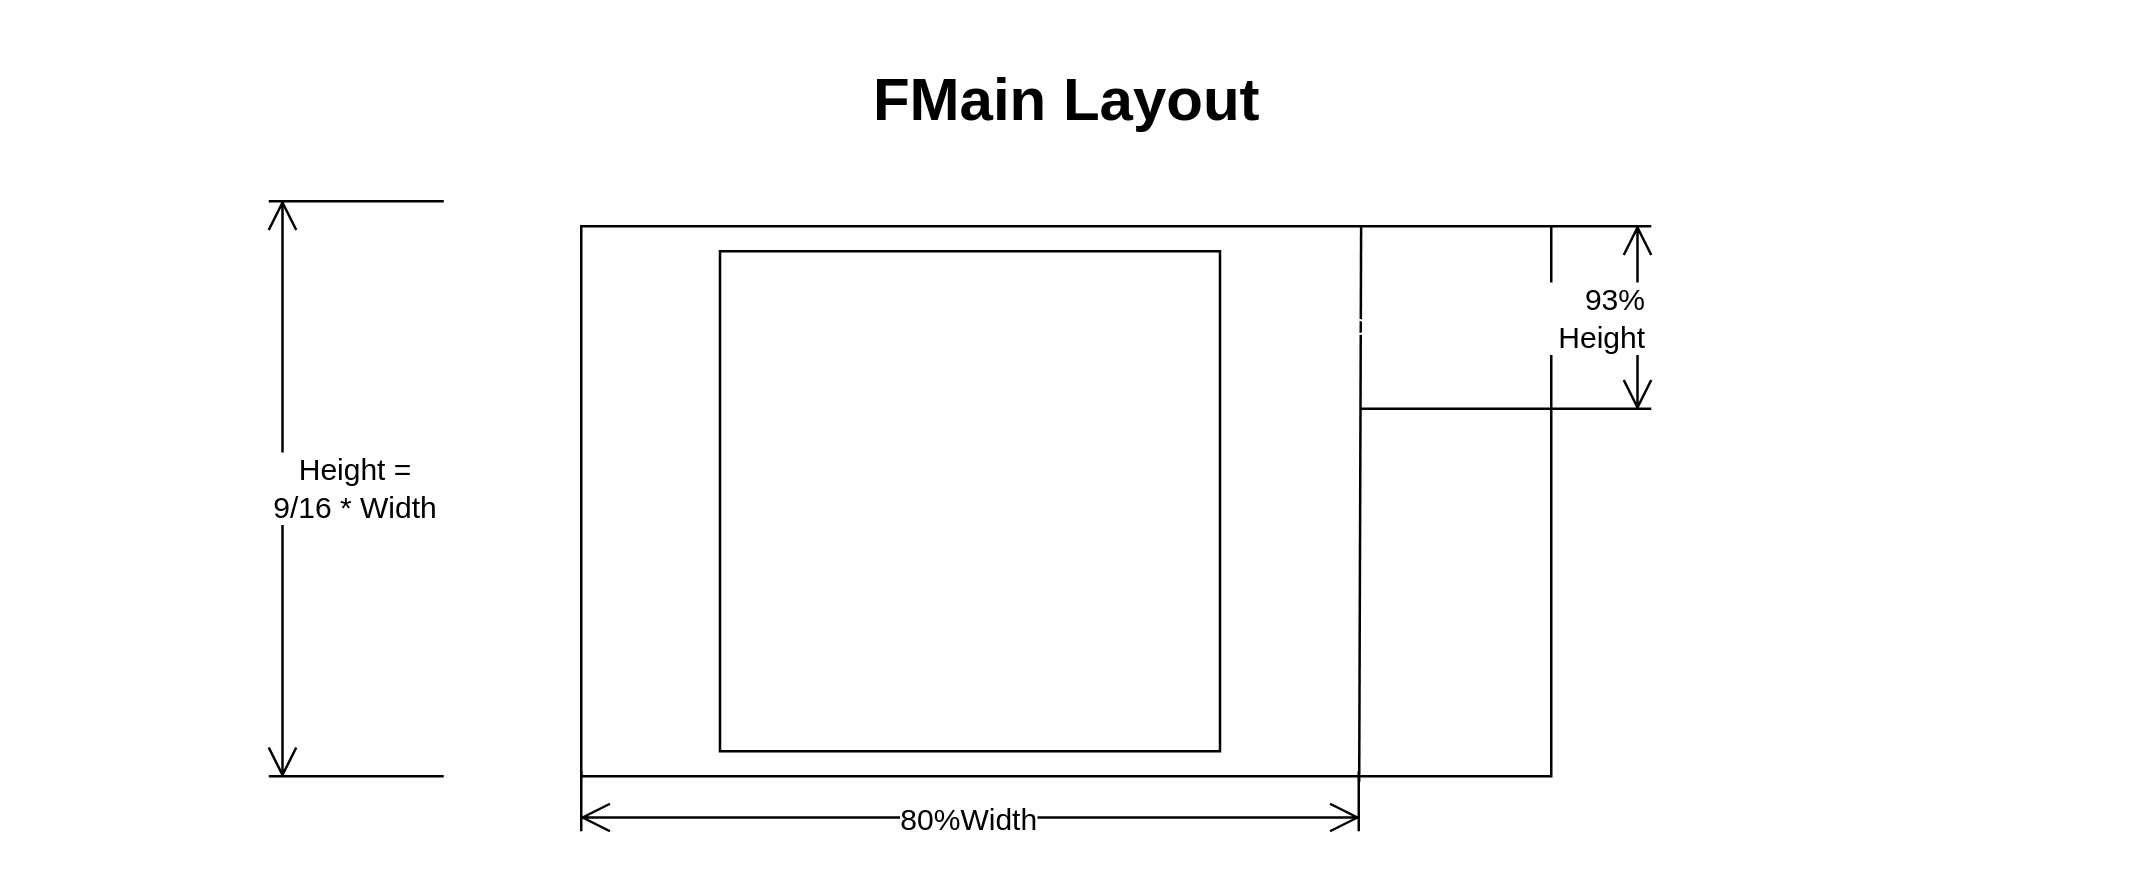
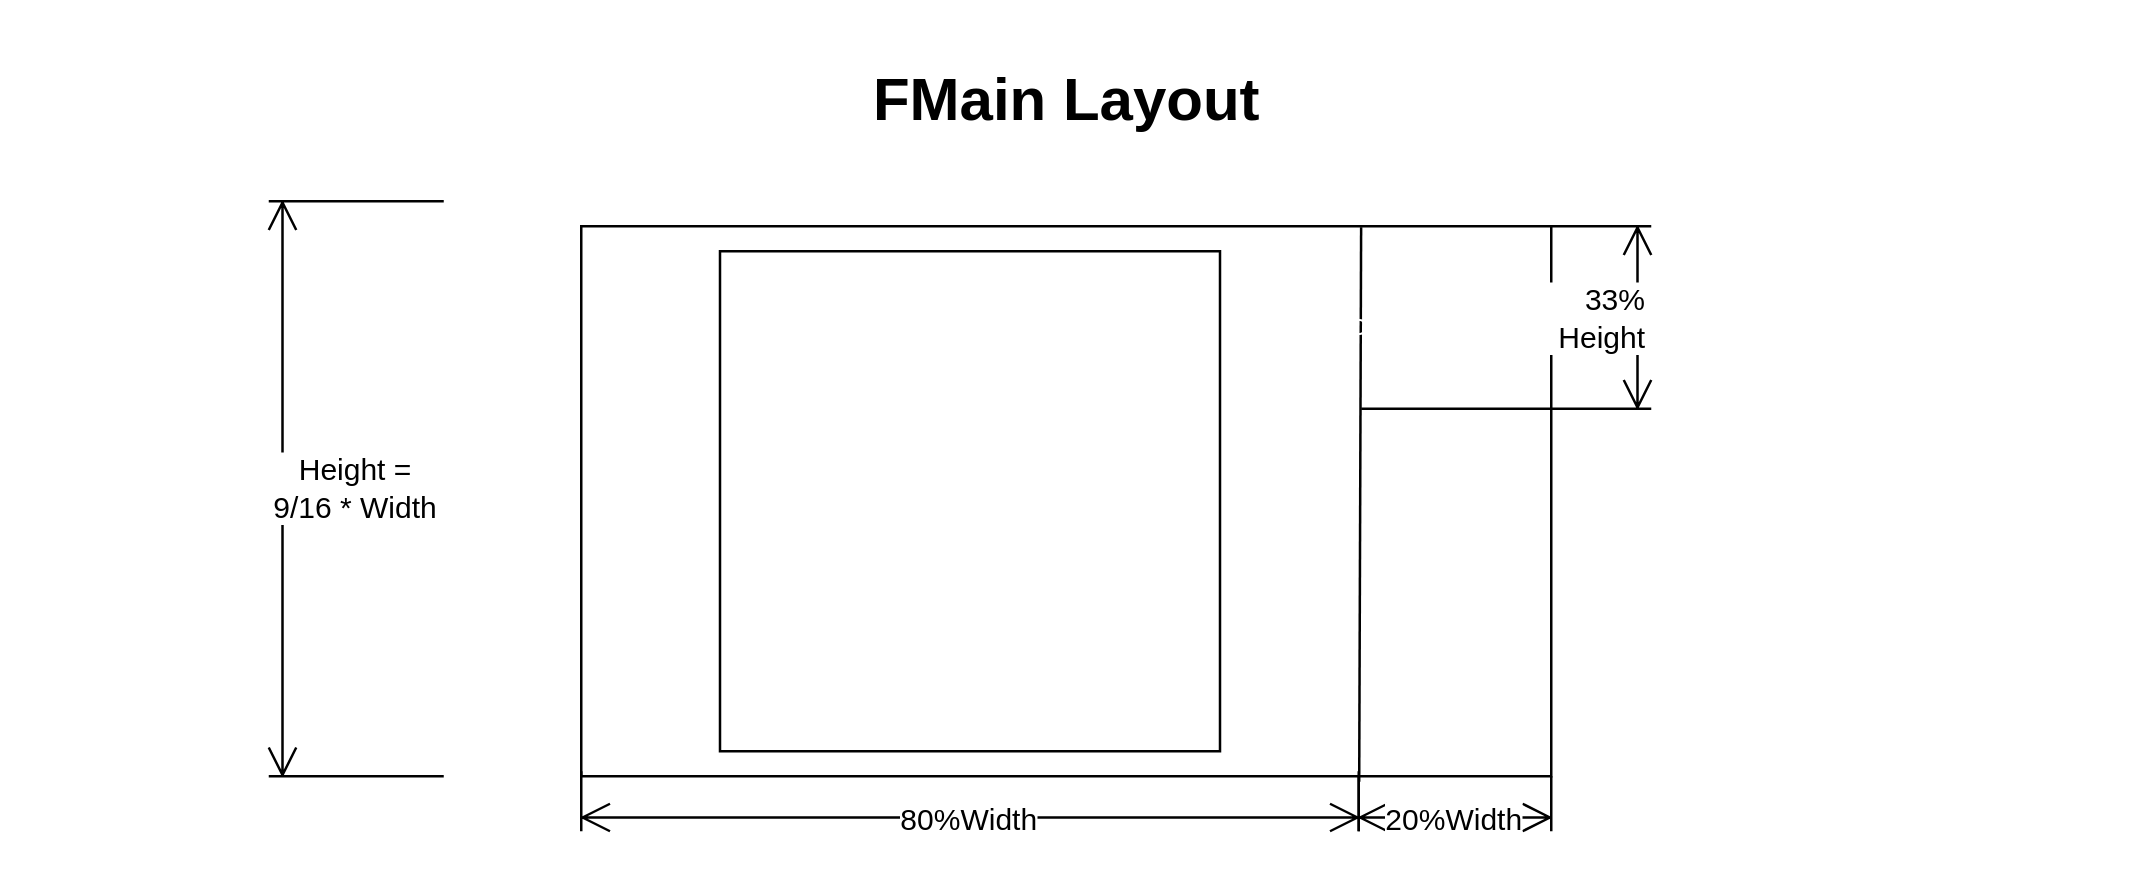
- <mxCell id="7" value="93% Height" style="shape=dimension;direction=north;whiteSpace=wrap;html=1;align=right;points=[];verticalAlign=middle;labelBackgroundColor=#ffffff;fontColor=#000000;" parent="1" vertex="1"><mxGeometry x="620" y="90" width="40" height="73" as="geometry" /></mxCell>
+ <mxCell id="7" value="33% Height" style="shape=dimension;direction=north;whiteSpace=wrap;html=1;align=right;points=[];verticalAlign=middle;labelBackgroundColor=#ffffff;fontColor=#000000;" parent="1" vertex="1"><mxGeometry x="620" y="90" width="40" height="73" as="geometry" /></mxCell>
+ <mxCell id="5" value="&lt;font color=&quot;#000000&quot;&gt;20%Width&lt;/font&gt;" style="shape=dimension;whiteSpace=wrap;html=1;align=center;points=[];verticalAlign=bottom;spacingBottom=-5;labelBackgroundColor=#ffffff" parent="1" vertex="1"><mxGeometry x="543" y="310" width="77" height="22" as="geometry" /></mxCell>
